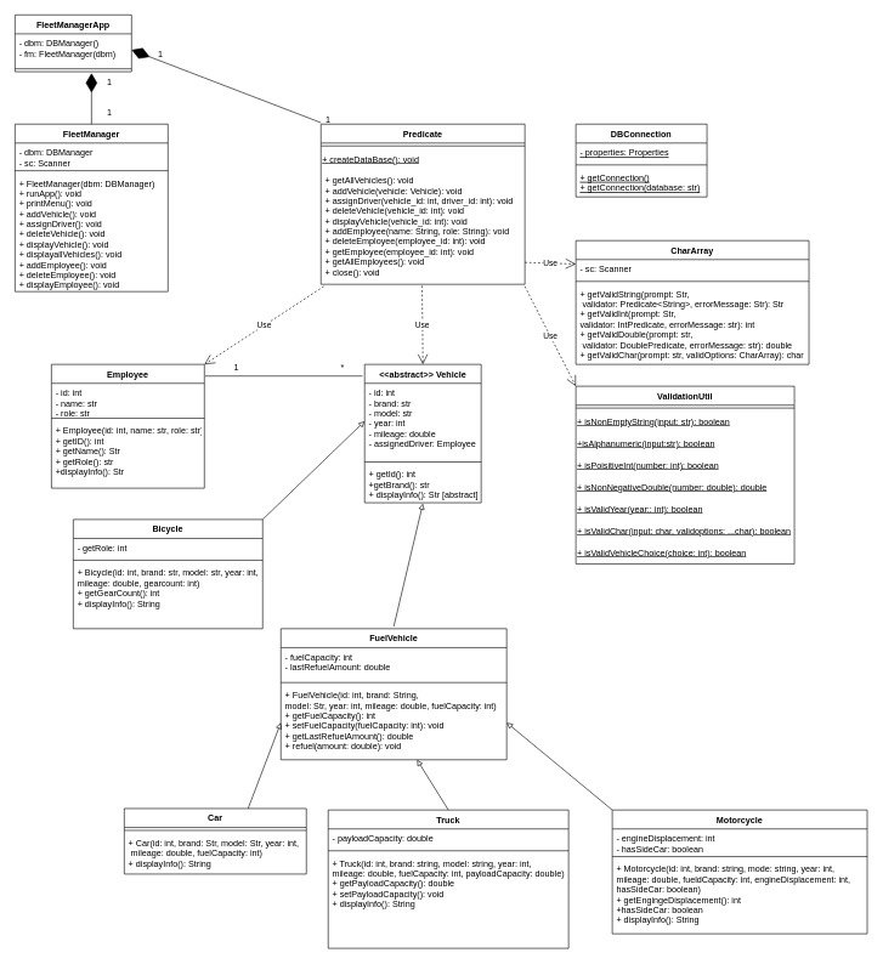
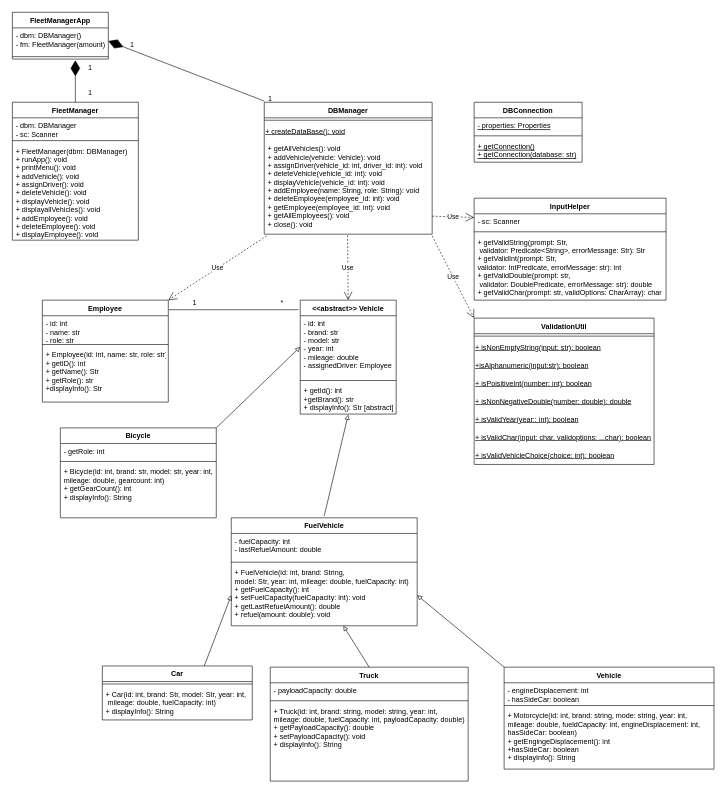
- <mxCell id="15" value="- dbm: DBManager()&#10;- fm: FleetManager(dbm)" style="text;strokeColor=none;fillColor=none;align=left;verticalAlign=top;spacingLeft=4;spacingRight=4;overflow=hidden;rotatable=0;points=[[0,0.5],[1,0.5]];portConstraint=eastwest;" vertex="1" parent="14"><mxGeometry y="26" width="160" height="44" as="geometry" /></mxCell>
+ <mxCell id="15" value="- dbm: DBManager()&#10;- fm: FleetManager(amount)" style="text;strokeColor=none;fillColor=none;align=left;verticalAlign=top;spacingLeft=4;spacingRight=4;overflow=hidden;rotatable=0;points=[[0,0.5],[1,0.5]];portConstraint=eastwest;" vertex="1" parent="14"><mxGeometry y="26" width="160" height="44" as="geometry" /></mxCell>
- <mxCell id="6" value="Predicate" style="swimlane;fontStyle=1;align=center;verticalAlign=top;childLayout=stackLayout;horizontal=1;startSize=26;horizontalStack=0;resizeParent=1;resizeParentMax=0;resizeLast=0;collapsible=1;marginBottom=0;" vertex="1" parent="1"><mxGeometry x="440" y="170" width="280" height="220" as="geometry" /></mxCell>
+ <mxCell id="6" value="DBManager" style="swimlane;fontStyle=1;align=center;verticalAlign=top;childLayout=stackLayout;horizontal=1;startSize=26;horizontalStack=0;resizeParent=1;resizeParentMax=0;resizeLast=0;collapsible=1;marginBottom=0;" vertex="1" parent="1"><mxGeometry x="440" y="170" width="280" height="220" as="geometry" /></mxCell>
- <mxCell id="2" value="CharArray" style="swimlane;fontStyle=1;align=center;verticalAlign=top;childLayout=stackLayout;horizontal=1;startSize=26;horizontalStack=0;resizeParent=1;resizeParentMax=0;resizeLast=0;collapsible=1;marginBottom=0;" vertex="1" parent="1"><mxGeometry x="790" y="330" width="320" height="170" as="geometry" /></mxCell>
+ <mxCell id="2" value="InputHelper" style="swimlane;fontStyle=1;align=center;verticalAlign=top;childLayout=stackLayout;horizontal=1;startSize=26;horizontalStack=0;resizeParent=1;resizeParentMax=0;resizeLast=0;collapsible=1;marginBottom=0;" vertex="1" parent="1"><mxGeometry x="790" y="330" width="320" height="170" as="geometry" /></mxCell>
- <mxCell id="42" value="Motorcycle" style="swimlane;fontStyle=1;align=center;verticalAlign=top;childLayout=stackLayout;horizontal=1;startSize=26;horizontalStack=0;resizeParent=1;resizeParentMax=0;resizeLast=0;collapsible=1;marginBottom=0;" vertex="1" parent="1"><mxGeometry x="840" y="1112" width="350" height="170" as="geometry" /></mxCell>
+ <mxCell id="42" value="Vehicle" style="swimlane;fontStyle=1;align=center;verticalAlign=top;childLayout=stackLayout;horizontal=1;startSize=26;horizontalStack=0;resizeParent=1;resizeParentMax=0;resizeLast=0;collapsible=1;marginBottom=0;" vertex="1" parent="1"><mxGeometry x="840" y="1112" width="350" height="170" as="geometry" /></mxCell>
